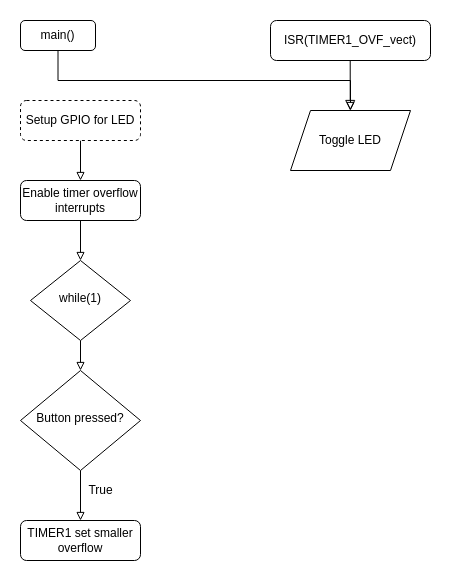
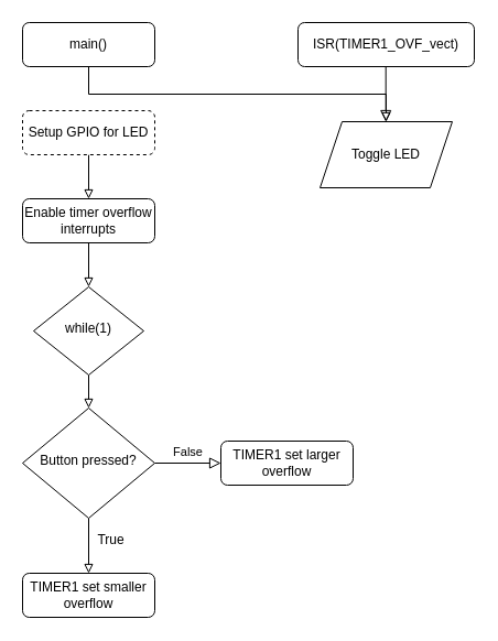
- <mxCell id="3" value="main()" style="rounded=1;whiteSpace=wrap;html=1;fontSize=12;glass=0;strokeWidth=1;shadow=0;" parent="1" vertex="1"><mxGeometry x="20" y="20" width="75" height="30" as="geometry" /></mxCell>
+ <mxCell id="3" value="main()" style="rounded=1;whiteSpace=wrap;html=1;fontSize=12;glass=0;strokeWidth=1;shadow=0;" parent="1" vertex="1"><mxGeometry x="20" y="20" width="120" height="40" as="geometry" /></mxCell>
+ <mxCell id="9" value="False" style="edgeStyle=orthogonalEdgeStyle;rounded=0;html=1;jettySize=auto;orthogonalLoop=1;fontSize=11;endArrow=block;endFill=0;endSize=8;strokeWidth=1;shadow=0;labelBackgroundColor=none;exitX=0;exitY=0.5;exitDx=0;exitDy=0;" edge="1" parent="1" target="10" source="5"><mxGeometry y="10" relative="1" as="geometry"><mxPoint as="offset" /><mxPoint x="190" y="340" as="sourcePoint" /><Array as="points"><mxPoint x="290" y="420" /><mxPoint x="290" y="440" /></Array></mxGeometry></mxCell>
+ <mxCell id="10" value="TIMER1 set larger overflow" style="rounded=1;whiteSpace=wrap;html=1;fontSize=12;glass=0;strokeWidth=1;shadow=0;" vertex="1" parent="1"><mxGeometry x="200" y="400" width="120" height="40" as="geometry" /></mxCell>
